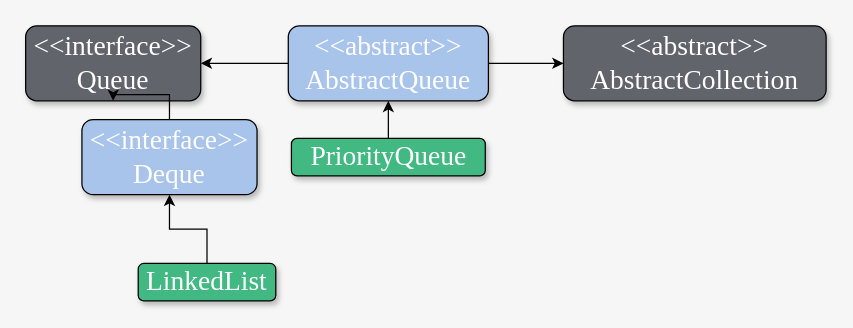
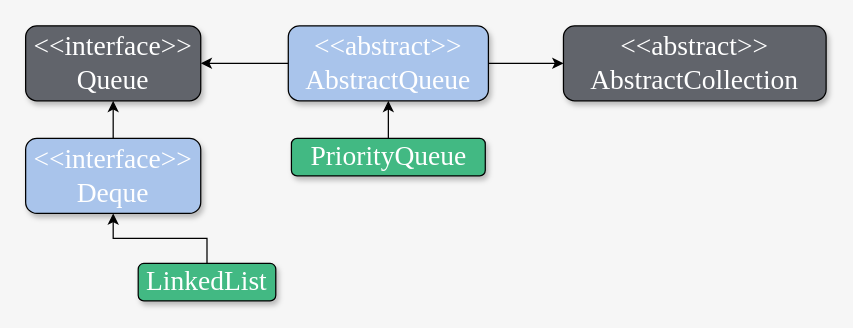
- <mxCell id="10" value="&lt;font style=&quot;font-size: 22px&quot;&gt;&amp;lt;&amp;lt;interface&amp;gt;&amp;gt;&lt;br&gt;Deque&lt;/font&gt;" style="text;html=1;strokeColor=#000000;fillColor=#A9C4EB;align=center;verticalAlign=middle;whiteSpace=wrap;rounded=1;shadow=1;fontFamily=Comic Sans MS;fontColor=#FFFFFF;" parent="1" vertex="1"><mxGeometry x="65" y="95" width="140" height="60" as="geometry" /></mxCell>
+ <mxCell id="10" value="&lt;font style=&quot;font-size: 22px&quot;&gt;&amp;lt;&amp;lt;interface&amp;gt;&amp;gt;&lt;br&gt;Deque&lt;/font&gt;" style="text;html=1;strokeColor=#000000;fillColor=#A9C4EB;align=center;verticalAlign=middle;whiteSpace=wrap;rounded=1;shadow=1;fontFamily=Comic Sans MS;fontColor=#FFFFFF;" parent="1" vertex="1"><mxGeometry x="20" y="110" width="140" height="60" as="geometry" /></mxCell>
